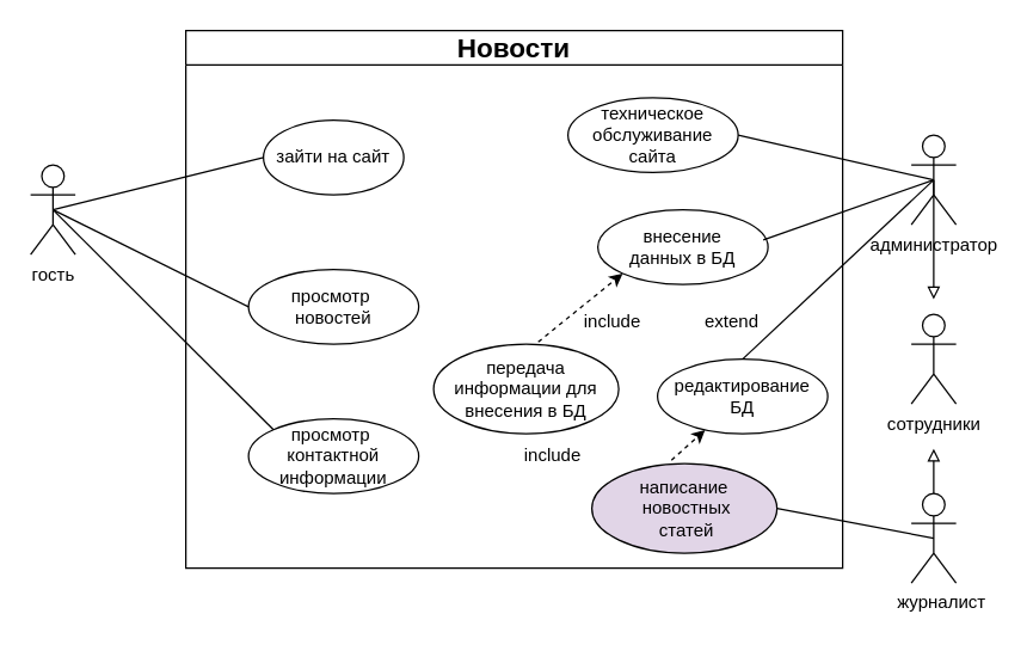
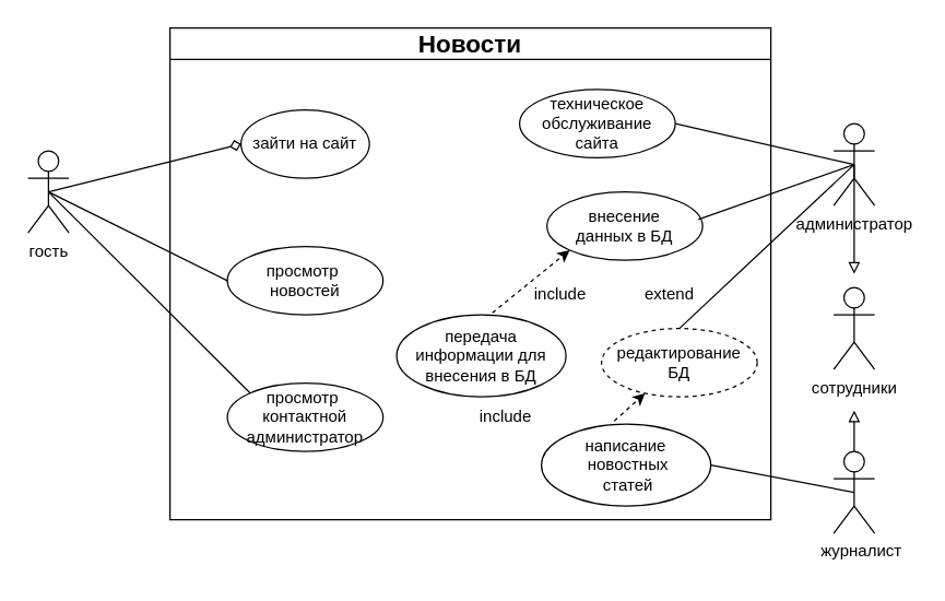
- <mxCell id="16" style="rounded=0;orthogonalLoop=1;jettySize=auto;html=1;exitX=0.5;exitY=0.5;exitDx=0;exitDy=0;exitPerimeter=0;entryX=0;entryY=0.5;entryDx=0;entryDy=0;endArrow=none;endFill=0;" edge="1" parent="1" source="19" target="3"><mxGeometry relative="1" as="geometry" /></mxCell>
+ <mxCell id="16" style="rounded=0;orthogonalLoop=1;jettySize=auto;html=1;exitX=0.5;exitY=0.5;exitDx=0;exitDy=0;exitPerimeter=0;entryX=0;entryY=0.5;entryDx=0;entryDy=0;endArrow=diamond;endFill=0;" edge="1" parent="1" source="19" target="3"><mxGeometry relative="1" as="geometry" /></mxCell>
- <mxCell id="13" value="редактирование&lt;div&gt;БД&lt;/div&gt;" style="ellipse;whiteSpace=wrap;html=1;" vertex="1" parent="2"><mxGeometry x="316" y="220" width="114" height="50" as="geometry" /></mxCell>
+ <mxCell id="13" value="редактирование&lt;div&gt;БД&lt;/div&gt;" style="ellipse;whiteSpace=wrap;html=1;dashed=1;" vertex="1" parent="2"><mxGeometry x="316" y="220" width="114" height="50" as="geometry" /></mxCell>
- <mxCell id="4" value="просмотр&amp;nbsp;&lt;div&gt;контактной информации&lt;/div&gt;" style="ellipse;whiteSpace=wrap;html=1;" vertex="1" parent="2"><mxGeometry x="42" y="260" width="114" height="50" as="geometry" /></mxCell>
+ <mxCell id="4" value="просмотр&amp;nbsp;&lt;div&gt;контактной администратор&lt;/div&gt;" style="ellipse;whiteSpace=wrap;html=1;" vertex="1" parent="2"><mxGeometry x="42" y="260" width="114" height="50" as="geometry" /></mxCell>
- <mxCell id="8" value="написание&lt;div&gt;&amp;nbsp;новостных&lt;div&gt;&amp;nbsp;статей&lt;/div&gt;&lt;/div&gt;" style="ellipse;whiteSpace=wrap;html=1;fillColor=#e1d5e7;" vertex="1" parent="2"><mxGeometry x="272" y="290" width="124" height="60" as="geometry" /></mxCell>
+ <mxCell id="8" value="написание&lt;div&gt;&amp;nbsp;новостных&lt;div&gt;&amp;nbsp;статей&lt;/div&gt;&lt;/div&gt;" style="ellipse;whiteSpace=wrap;html=1;" vertex="1" parent="2"><mxGeometry x="272" y="290" width="124" height="60" as="geometry" /></mxCell>
